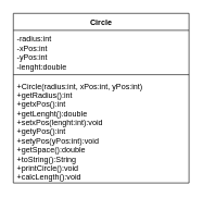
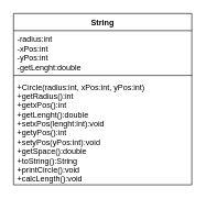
- <mxCell id="2" value="Circle" style="swimlane;fontStyle=1;align=center;verticalAlign=top;childLayout=stackLayout;horizontal=1;startSize=26;horizontalStack=0;resizeParent=1;resizeParentMax=0;resizeLast=0;collapsible=1;marginBottom=0;" vertex="1" parent="1"><mxGeometry x="20" y="20" width="270" height="260" as="geometry" /></mxCell>
+ <mxCell id="2" value="String" style="swimlane;fontStyle=1;align=center;verticalAlign=top;childLayout=stackLayout;horizontal=1;startSize=26;horizontalStack=0;resizeParent=1;resizeParentMax=0;resizeLast=0;collapsible=1;marginBottom=0;" vertex="1" parent="1"><mxGeometry x="20" y="20" width="270" height="260" as="geometry" /></mxCell>
- <mxCell id="3" value="-radius:int&#10;-xPos:int&#10;-yPos:int&#10;-lenght:double" style="text;strokeColor=none;fillColor=none;align=left;verticalAlign=top;spacingLeft=4;spacingRight=4;overflow=hidden;rotatable=0;points=[[0,0.5],[1,0.5]];portConstraint=eastwest;" vertex="1" parent="2"><mxGeometry y="26" width="270" height="64" as="geometry" /></mxCell>
+ <mxCell id="3" value="-radius:int&#10;-xPos:int&#10;-yPos:int&#10;-getLenght:double" style="text;strokeColor=none;fillColor=none;align=left;verticalAlign=top;spacingLeft=4;spacingRight=4;overflow=hidden;rotatable=0;points=[[0,0.5],[1,0.5]];portConstraint=eastwest;" vertex="1" parent="2"><mxGeometry y="26" width="270" height="64" as="geometry" /></mxCell>
